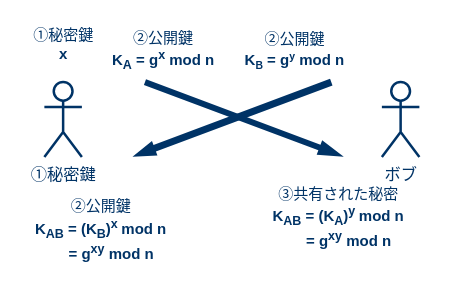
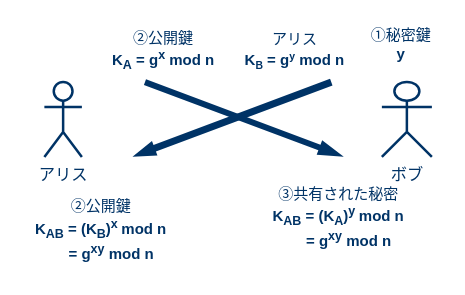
- <mxCell id="7" value="&lt;font color=&quot;#003366&quot;&gt;①秘密鍵&lt;br&gt;&lt;b&gt;x&lt;/b&gt;&lt;/font&gt;" style="text;html=1;align=center;verticalAlign=middle;resizable=0;points=[];autosize=1;" vertex="1" parent="1"><mxGeometry x="20" y="20" width="60" height="30" as="geometry" /></mxCell>
+ <mxCell id="6" value="&lt;font color=&quot;#003366&quot;&gt;①秘密鍵&lt;br&gt;&lt;b&gt;y&lt;/b&gt;&lt;/font&gt;" style="text;html=1;align=center;verticalAlign=middle;resizable=0;points=[];autosize=1;" vertex="1" parent="1"><mxGeometry x="290" y="20" width="60" height="30" as="geometry" /></mxCell>
- <mxCell id="9" value="&lt;font color=&quot;#003366&quot;&gt;②公開鍵&lt;br&gt;&lt;b&gt;K&lt;span style=&quot;font-size: 10px&quot;&gt;&lt;sub&gt;B&lt;/sub&gt;&lt;/span&gt;&amp;nbsp;= g&lt;span style=&quot;font-size: 10px&quot;&gt;&lt;sup&gt;y&lt;/sup&gt;&lt;/span&gt;&amp;nbsp;mod n&lt;/b&gt;&lt;/font&gt;&lt;sup&gt;&lt;br&gt;&lt;/sup&gt;" style="text;html=1;align=center;verticalAlign=middle;resizable=0;points=[];autosize=1;" vertex="1" parent="1"><mxGeometry x="190" y="20" width="90" height="40" as="geometry" /></mxCell>
+ <mxCell id="9" value="&lt;font color=&quot;#003366&quot;&gt;アリス&lt;br&gt;&lt;b&gt;K&lt;span style=&quot;font-size: 10px&quot;&gt;&lt;sub&gt;B&lt;/sub&gt;&lt;/span&gt;&amp;nbsp;= g&lt;span style=&quot;font-size: 10px&quot;&gt;&lt;sup&gt;y&lt;/sup&gt;&lt;/span&gt;&amp;nbsp;mod n&lt;/b&gt;&lt;/font&gt;&lt;sup&gt;&lt;br&gt;&lt;/sup&gt;" style="text;html=1;align=center;verticalAlign=middle;resizable=0;points=[];autosize=1;" vertex="1" parent="1"><mxGeometry x="190" y="20" width="90" height="40" as="geometry" /></mxCell>
- <mxCell id="3" value="&lt;font color=&quot;#003366&quot; style=&quot;font-size: 13px&quot;&gt;ボブ&lt;br&gt;&lt;/font&gt;" style="shape=umlActor;verticalLabelPosition=bottom;labelBackgroundColor=#ffffff;verticalAlign=top;html=1;outlineConnect=0;strokeColor=#003366;strokeWidth=2;" parent="1" vertex="1"><mxGeometry x="305" y="65" width="30" height="60" as="geometry" /></mxCell>
+ <mxCell id="3" value="&lt;font color=&quot;#003366&quot; style=&quot;font-size: 13px&quot;&gt;ボブ&lt;br&gt;&lt;/font&gt;" style="shape=umlActor;verticalLabelPosition=bottom;labelBackgroundColor=#ffffff;verticalAlign=top;html=1;outlineConnect=0;strokeColor=#003366;strokeWidth=2;" parent="1" vertex="1"><mxGeometry x="305" y="65" width="40" height="60" as="geometry" /></mxCell>
- <mxCell id="2" value="&lt;font color=&quot;#003366&quot; style=&quot;font-size: 13px&quot;&gt;①秘密鍵&lt;br&gt;&lt;/font&gt;" style="shape=umlActor;verticalLabelPosition=bottom;labelBackgroundColor=#ffffff;verticalAlign=top;html=1;outlineConnect=0;strokeColor=#003366;strokeWidth=2;" parent="1" vertex="1"><mxGeometry x="35" y="65" width="30" height="60" as="geometry" /></mxCell>
+ <mxCell id="2" value="&lt;font color=&quot;#003366&quot; style=&quot;font-size: 13px&quot;&gt;アリス&lt;br&gt;&lt;/font&gt;" style="shape=umlActor;verticalLabelPosition=bottom;labelBackgroundColor=#ffffff;verticalAlign=top;html=1;outlineConnect=0;strokeColor=#003366;strokeWidth=2;" parent="1" vertex="1"><mxGeometry x="35" y="65" width="30" height="60" as="geometry" /></mxCell>
